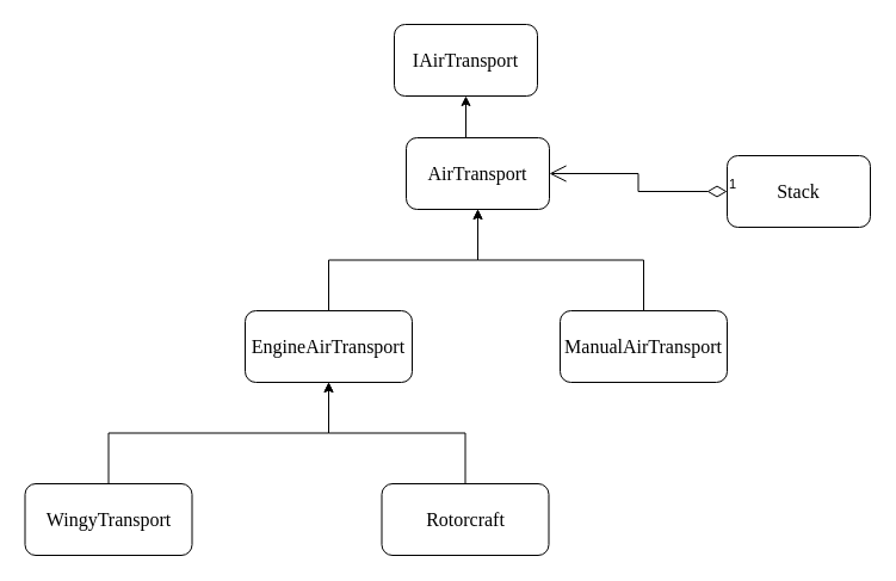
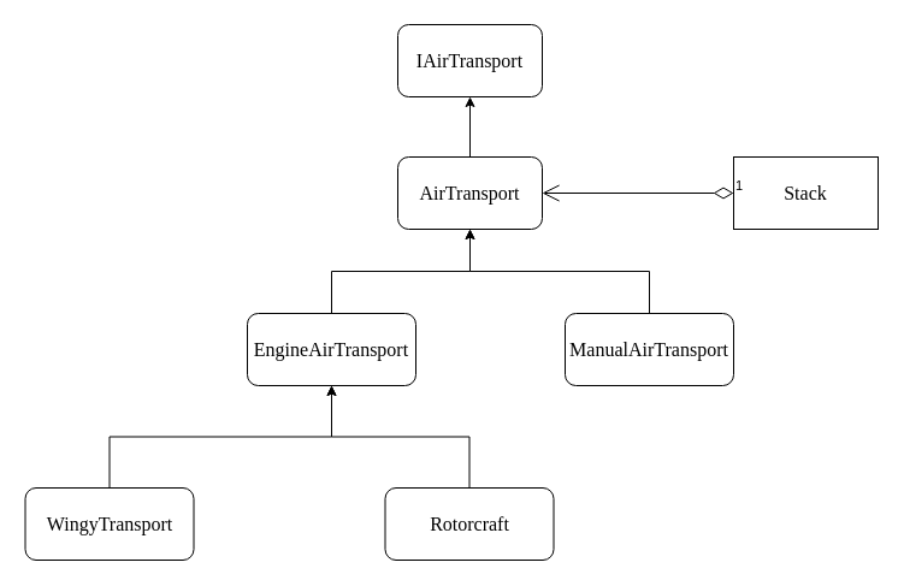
- <mxCell id="4" value="&lt;span style=&quot;font-family: &amp;quot;Times New Roman&amp;quot;; font-size: 16px;&quot;&gt;AirTransport&lt;/span&gt;" style="rounded=1;whiteSpace=wrap;html=1;" vertex="1" parent="1"><mxGeometry x="340" y="115" width="120" height="60" as="geometry" /></mxCell>
+ <mxCell id="4" value="&lt;span style=&quot;font-family: &amp;quot;Times New Roman&amp;quot;; font-size: 16px;&quot;&gt;AirTransport&lt;/span&gt;" style="rounded=1;whiteSpace=wrap;html=1;" vertex="1" parent="1"><mxGeometry x="330" y="130" width="120" height="60" as="geometry" /></mxCell>
- <mxCell id="13" value="&lt;span style=&quot;font-family: &amp;quot;Times New Roman&amp;quot;; font-size: 16px;&quot;&gt;Stack&lt;/span&gt;" style="rounded=1;whiteSpace=wrap;html=1;" vertex="1" parent="1"><mxGeometry x="609" y="130" width="120" height="60" as="geometry" /></mxCell>
+ <mxCell id="13" value="&lt;span style=&quot;font-family: &amp;quot;Times New Roman&amp;quot;; font-size: 16px;&quot;&gt;Stack&lt;/span&gt;" style="whiteSpace=wrap;html=1;rounded=0;" vertex="1" parent="1"><mxGeometry x="609" y="130" width="120" height="60" as="geometry" /></mxCell>
